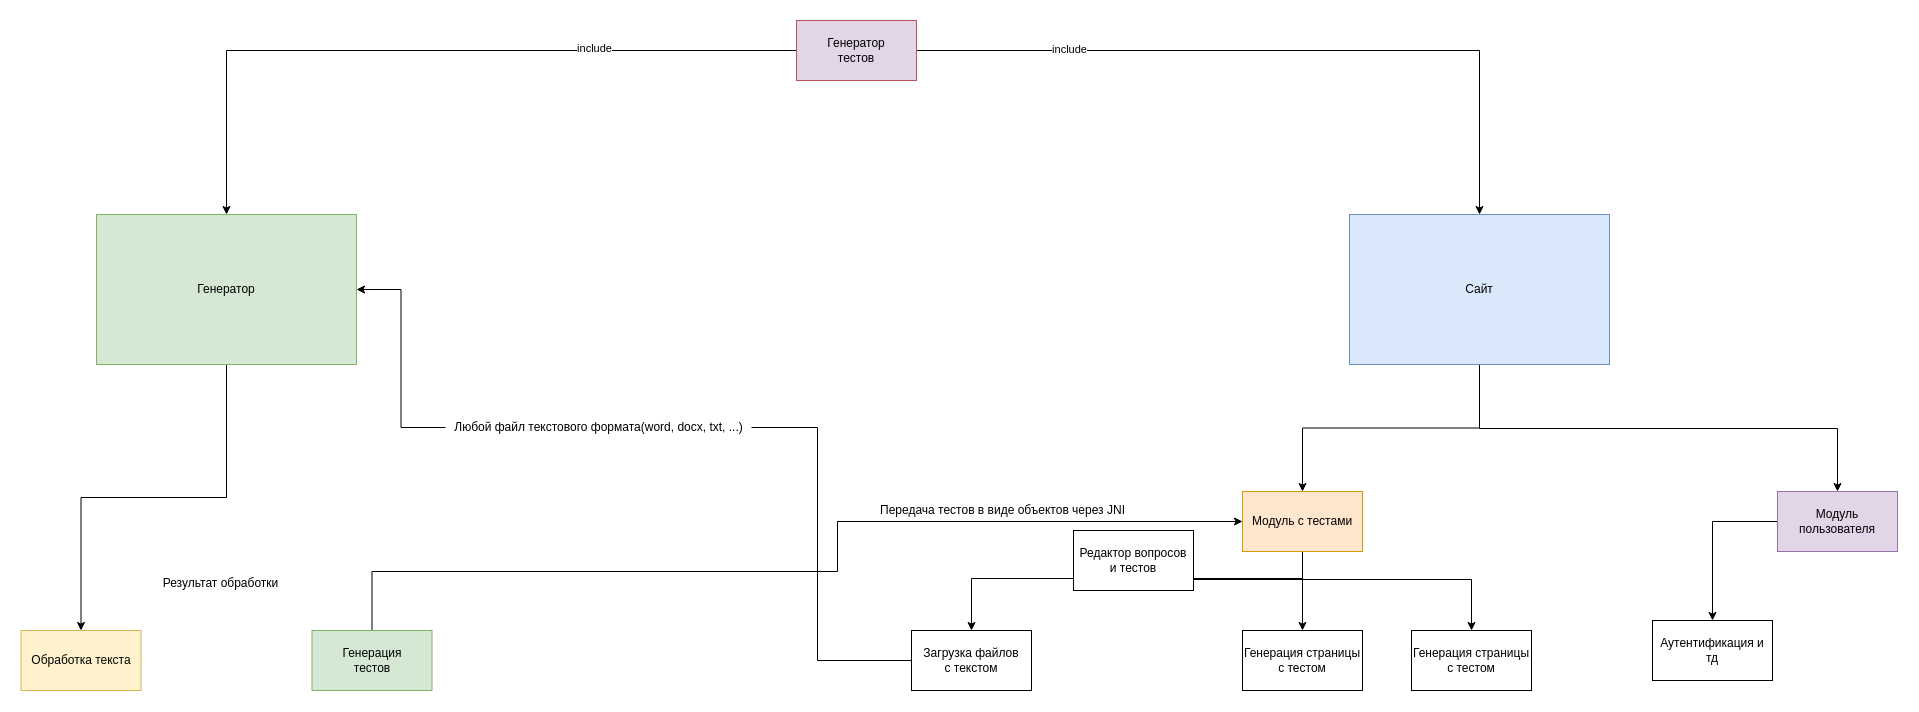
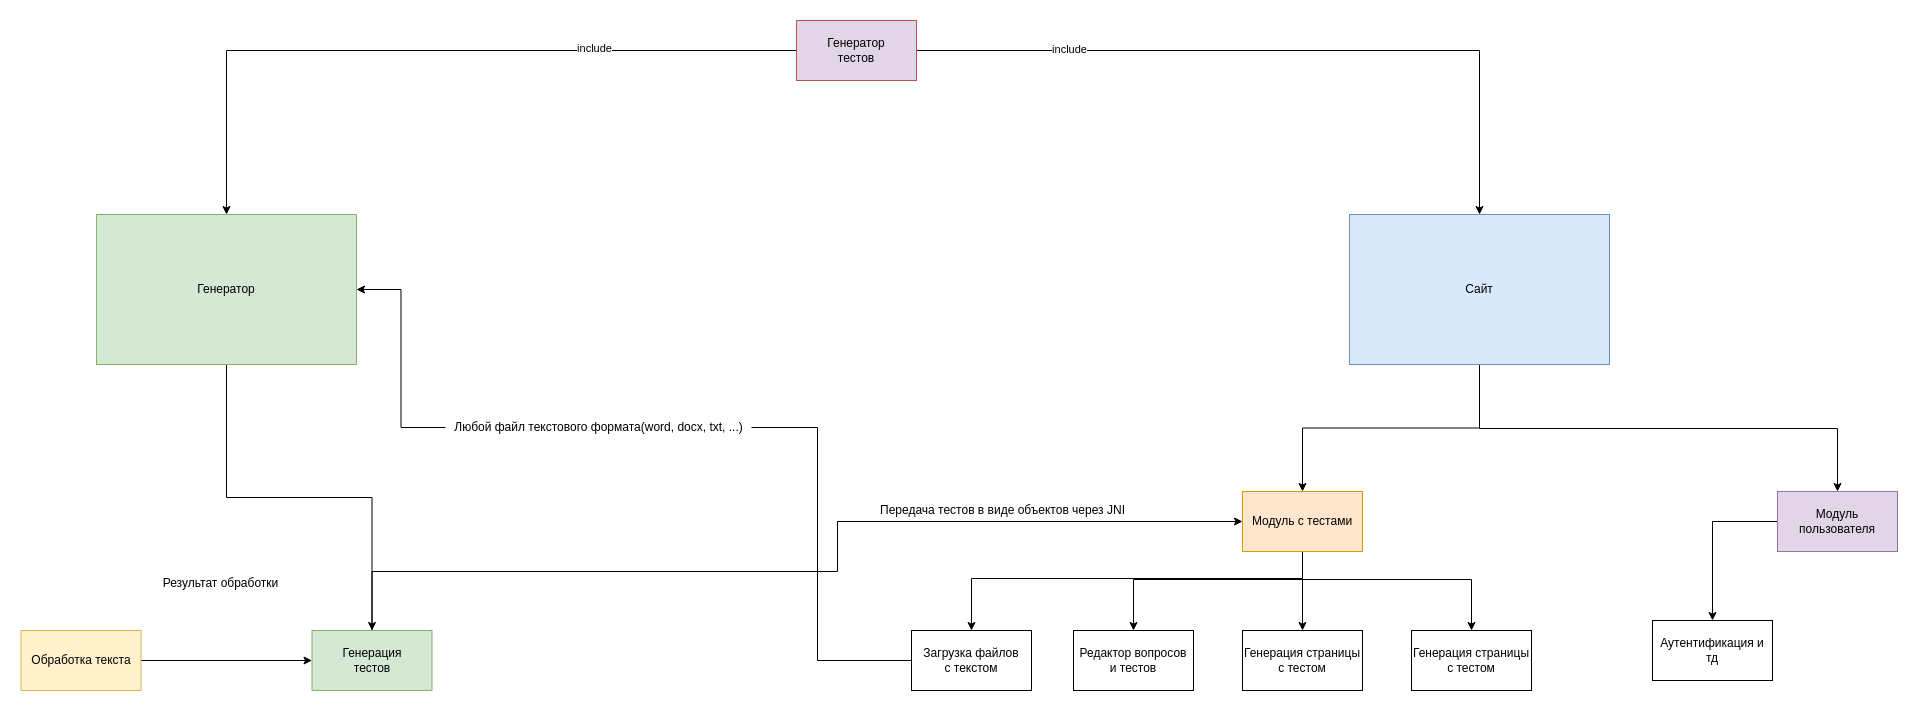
- <mxCell id="7" style="edgeStyle=orthogonalEdgeStyle;rounded=0;orthogonalLoop=1;jettySize=auto;html=1;" edge="1" parent="1" source="8" target="13"><mxGeometry relative="1" as="geometry"><mxPoint x="230.286" y="479.286" as="targetPoint" /></mxGeometry></mxCell>
+ <mxCell id="7" style="edgeStyle=orthogonalEdgeStyle;rounded=0;orthogonalLoop=1;jettySize=auto;html=1;" edge="1" parent="1" source="8" target="15"><mxGeometry relative="1" as="geometry"><mxPoint x="230.286" y="479.286" as="targetPoint" /></mxGeometry></mxCell>
- <mxCell id="23" value="Редактор вопросов&lt;br&gt;и тестов" style="rounded=0;whiteSpace=wrap;html=1;" vertex="1" parent="1"><mxGeometry x="1073" y="530" width="120" height="60" as="geometry" /></mxCell>
+ <mxCell id="23" value="Редактор вопросов&lt;br&gt;и тестов" style="rounded=0;whiteSpace=wrap;html=1;" vertex="1" parent="1"><mxGeometry x="1073" y="630" width="120" height="60" as="geometry" /></mxCell>
+ <mxCell id="12" style="edgeStyle=orthogonalEdgeStyle;rounded=0;orthogonalLoop=1;jettySize=auto;html=1;exitX=1;exitY=0.5;exitDx=0;exitDy=0;entryX=0;entryY=0.5;entryDx=0;entryDy=0;" edge="1" parent="1" source="13" target="15"><mxGeometry relative="1" as="geometry" /></mxCell>
